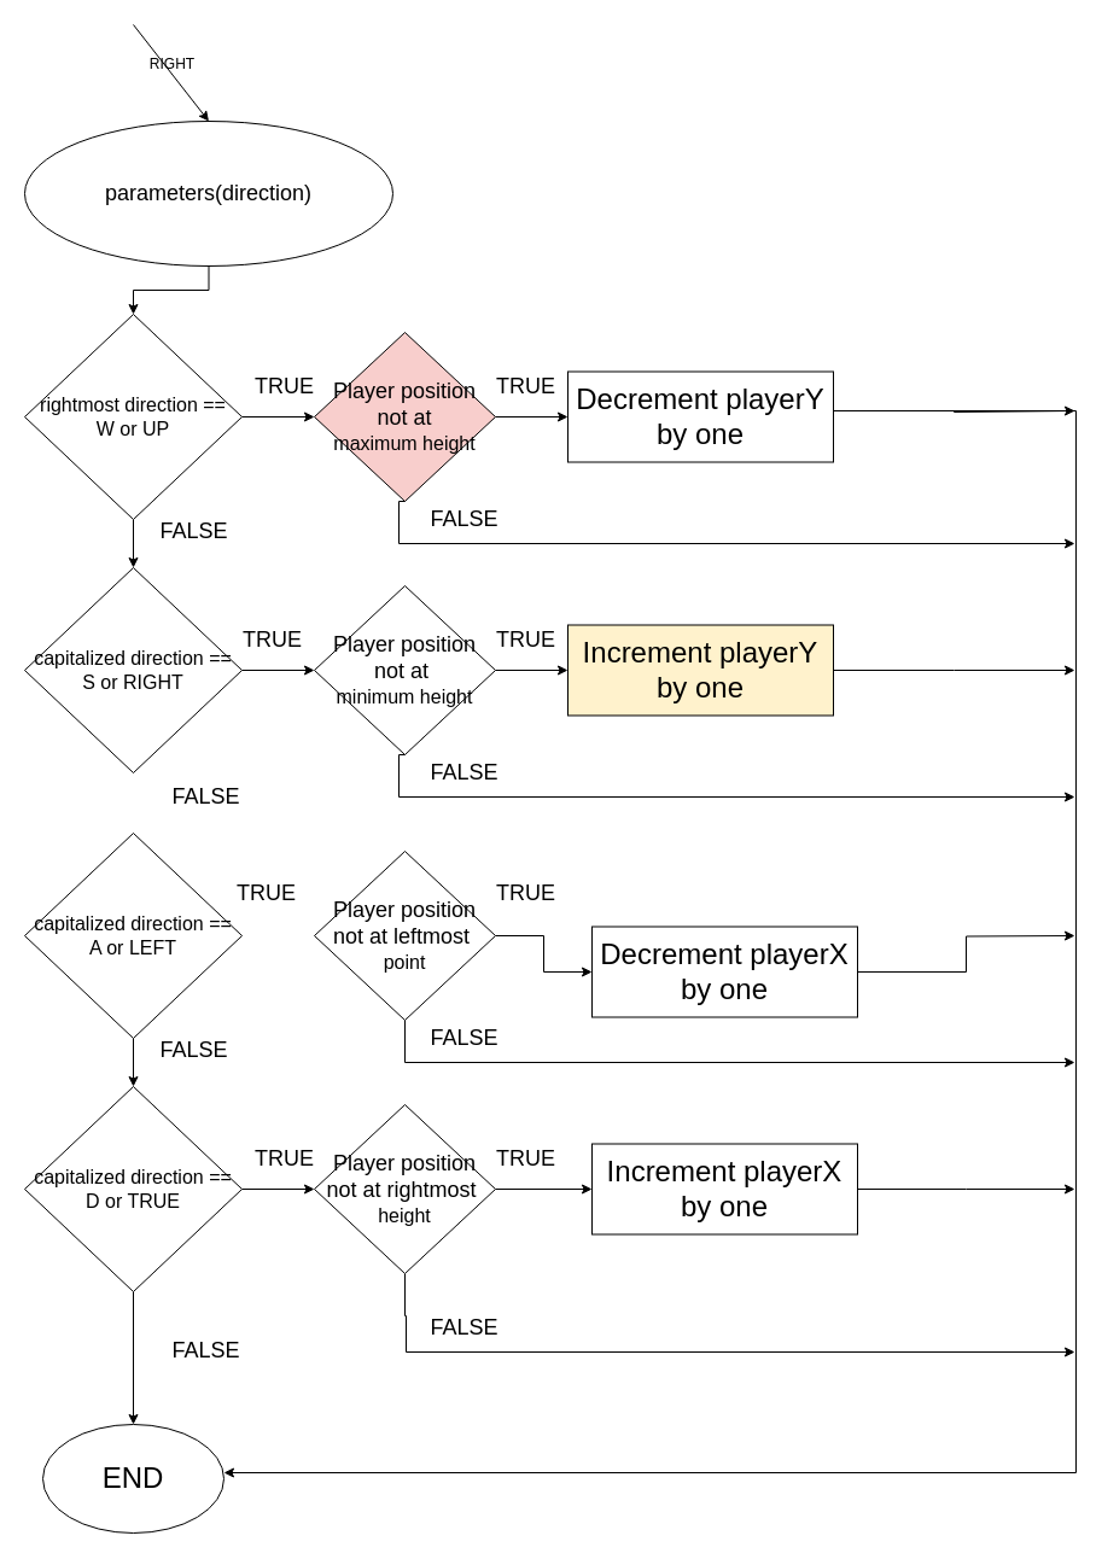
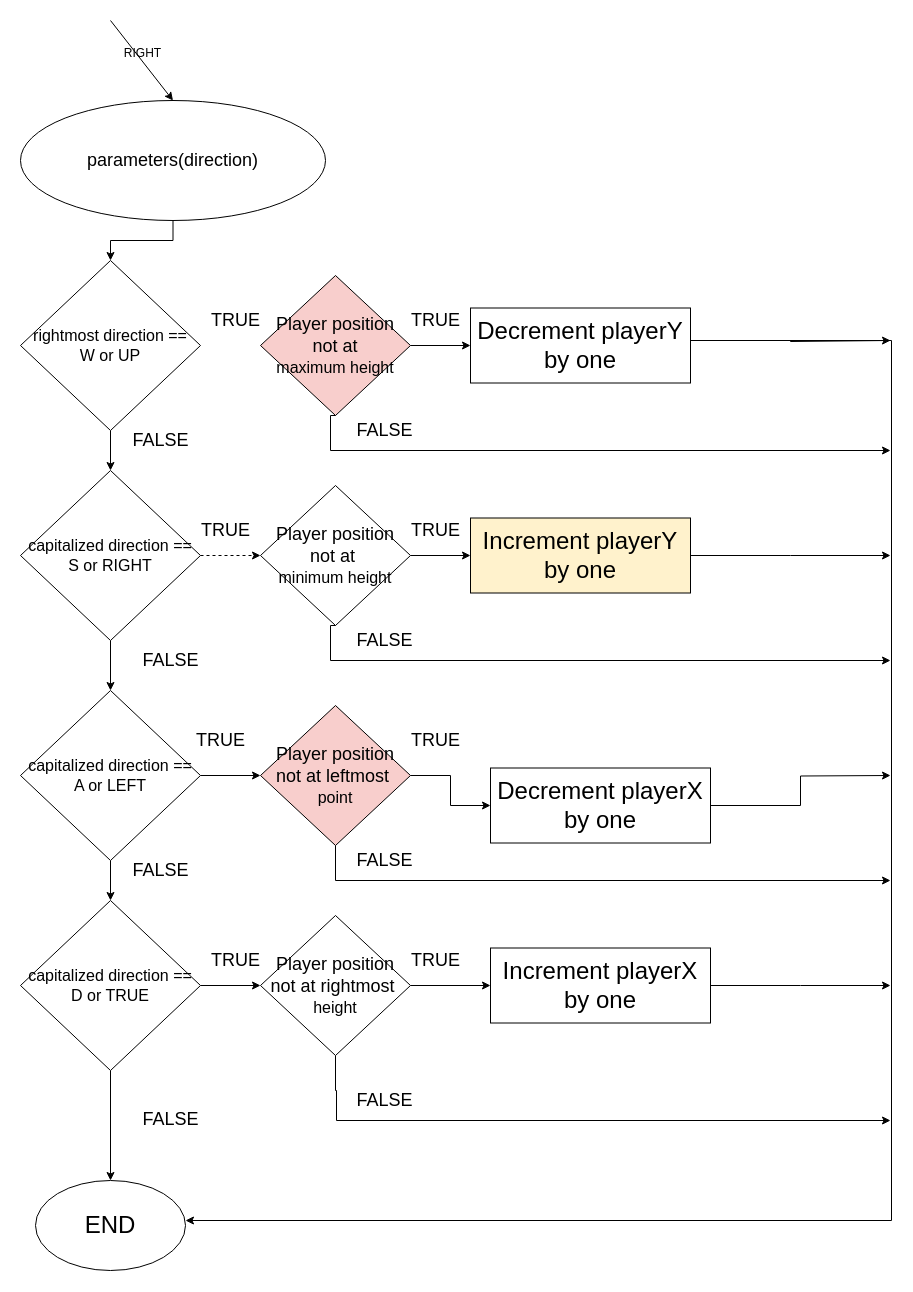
- <mxCell id="7" value="" style="edgeStyle=orthogonalEdgeStyle;rounded=0;orthogonalLoop=1;jettySize=auto;html=1;" edge="1" parent="1" source="8" target="19"><mxGeometry relative="1" as="geometry" /></mxCell>
- <mxCell id="10" value="" style="edgeStyle=orthogonalEdgeStyle;rounded=0;orthogonalLoop=1;jettySize=auto;html=1;" edge="1" parent="1" source="11" target="21"><mxGeometry relative="1" as="geometry" /></mxCell>
+ <mxCell id="10" value="" style="edgeStyle=orthogonalEdgeStyle;rounded=0;orthogonalLoop=1;jettySize=auto;html=1;dashed=1;" edge="1" parent="1" source="11" target="21"><mxGeometry relative="1" as="geometry" /></mxCell>
+ <mxCell id="9" value="" style="edgeStyle=orthogonalEdgeStyle;rounded=0;orthogonalLoop=1;jettySize=auto;html=1;" edge="1" parent="1" source="11" target="14"><mxGeometry relative="1" as="geometry" /></mxCell>
+ <mxCell id="13" value="" style="edgeStyle=orthogonalEdgeStyle;rounded=0;orthogonalLoop=1;jettySize=auto;html=1;" edge="1" parent="1" source="14" target="23"><mxGeometry relative="1" as="geometry" /></mxCell>
- <mxCell id="23" value="&lt;div&gt;&lt;font style=&quot;font-size: 18px;&quot;&gt;Player position not at leftmost&amp;nbsp;&lt;/font&gt;&lt;/div&gt;&lt;div&gt;&lt;font size=&quot;3&quot;&gt;point&lt;br&gt;&lt;/font&gt;&lt;/div&gt;" style="rhombus;whiteSpace=wrap;html=1;" vertex="1" parent="1"><mxGeometry x="260" y="705" width="150" height="140" as="geometry" /></mxCell>
+ <mxCell id="23" value="&lt;div&gt;&lt;font style=&quot;font-size: 18px;&quot;&gt;Player position not at leftmost&amp;nbsp;&lt;/font&gt;&lt;/div&gt;&lt;div&gt;&lt;font size=&quot;3&quot;&gt;point&lt;br&gt;&lt;/font&gt;&lt;/div&gt;" style="rhombus;whiteSpace=wrap;html=1;fillColor=#f8cecc;" vertex="1" parent="1"><mxGeometry x="260" y="705" width="150" height="140" as="geometry" /></mxCell>
